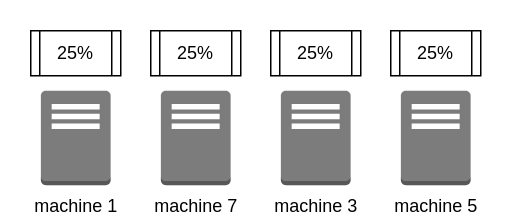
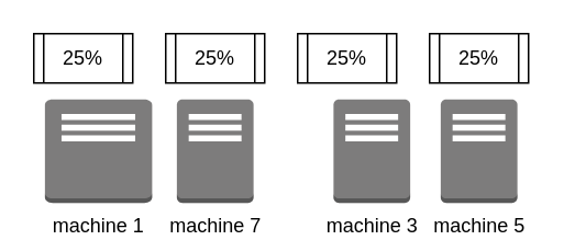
- <mxCell id="2" value="machine 1" style="outlineConnect=0;dashed=0;verticalLabelPosition=bottom;verticalAlign=top;align=center;html=1;shape=mxgraph.aws3.traditional_server;fillColor=#7D7C7C;gradientColor=none;" vertex="1" parent="1"><mxGeometry x="26.75" y="60" width="46.5" height="63" as="geometry" /></mxCell>
+ <mxCell id="2" value="machine 1" style="outlineConnect=0;dashed=0;verticalLabelPosition=bottom;verticalAlign=top;align=center;html=1;shape=mxgraph.aws3.traditional_server;fillColor=#7D7C7C;gradientColor=none;" vertex="1" parent="1"><mxGeometry x="26.75" y="60" width="65" height="63" as="geometry" /></mxCell>
- <mxCell id="4" value="machine 3" style="outlineConnect=0;dashed=0;verticalLabelPosition=bottom;verticalAlign=top;align=center;html=1;shape=mxgraph.aws3.traditional_server;fillColor=#7D7C7C;gradientColor=none;" vertex="1" parent="1"><mxGeometry x="186.75" y="60" width="46.5" height="63" as="geometry" /></mxCell>
+ <mxCell id="4" value="machine 3" style="outlineConnect=0;dashed=0;verticalLabelPosition=bottom;verticalAlign=top;align=center;html=1;shape=mxgraph.aws3.traditional_server;fillColor=#7D7C7C;gradientColor=none;" vertex="1" parent="1"><mxGeometry x="201.75" y="60" width="46.5" height="63" as="geometry" /></mxCell>
